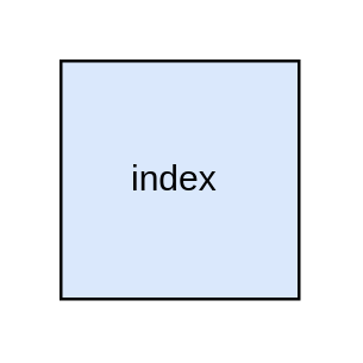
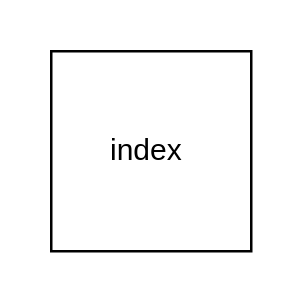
- <mxCell id="2" value="index&amp;nbsp;&lt;br&gt;" style="whiteSpace=wrap;html=1;aspect=fixed;fillColor=#dae8fc;" parent="1" vertex="1"><mxGeometry x="20" y="20" width="80" height="80" as="geometry" /></mxCell>
+ <mxCell id="2" value="index&amp;nbsp;&lt;br&gt;" style="whiteSpace=wrap;html=1;aspect=fixed;" parent="1" vertex="1"><mxGeometry x="20" y="20" width="80" height="80" as="geometry" /></mxCell>
